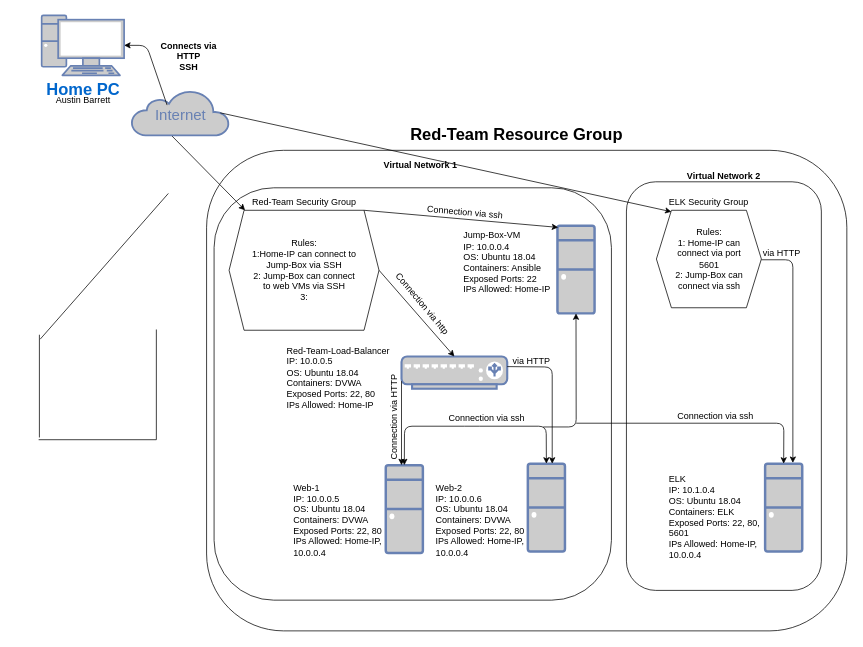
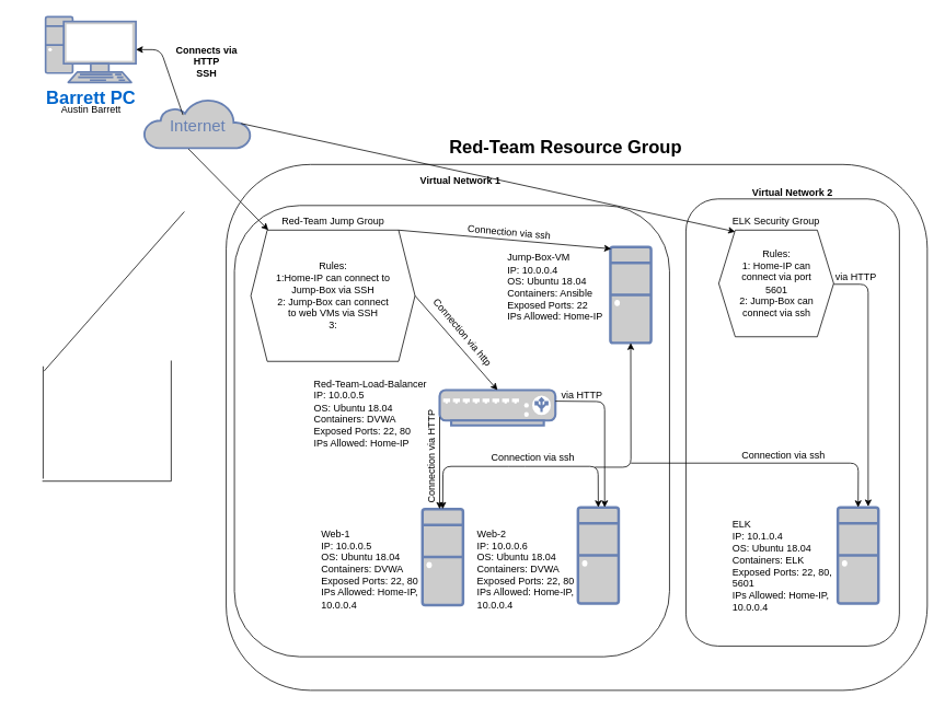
- <mxCell id="5" value="&lt;b&gt;&lt;font style=&quot;font-size: 22px&quot;&gt;Home PC&lt;/font&gt;&lt;/b&gt;" style="fontColor=#0066CC;verticalAlign=top;verticalLabelPosition=bottom;labelPosition=center;align=center;html=1;outlineConnect=0;fillColor=#CCCCCC;strokeColor=#6881B3;gradientColor=none;gradientDirection=north;strokeWidth=2;shape=mxgraph.networks.pc;" vertex="1" parent="1"><mxGeometry x="55" y="20" width="110" height="80" as="geometry" /></mxCell>
+ <mxCell id="5" value="&lt;b&gt;&lt;font style=&quot;font-size: 22px&quot;&gt;Barrett PC&lt;/font&gt;&lt;/b&gt;" style="fontColor=#0066CC;verticalAlign=top;verticalLabelPosition=bottom;labelPosition=center;align=center;html=1;outlineConnect=0;fillColor=#CCCCCC;strokeColor=#6881B3;gradientColor=none;gradientDirection=north;strokeWidth=2;shape=mxgraph.networks.pc;" vertex="1" parent="1"><mxGeometry x="55" y="20" width="110" height="80" as="geometry" /></mxCell>
- <mxCell id="16" value="Red-Team Security Group" style="text;html=1;strokeColor=none;fillColor=none;align=center;verticalAlign=middle;whiteSpace=wrap;rounded=0;" vertex="1" parent="1"><mxGeometry x="332.5" y="260" width="145" height="20" as="geometry" /></mxCell>
+ <mxCell id="16" value="Red-Team Jump Group" style="text;html=1;strokeColor=none;fillColor=none;align=center;verticalAlign=middle;whiteSpace=wrap;rounded=0;" vertex="1" parent="1"><mxGeometry x="332.5" y="260" width="145" height="20" as="geometry" /></mxCell>
